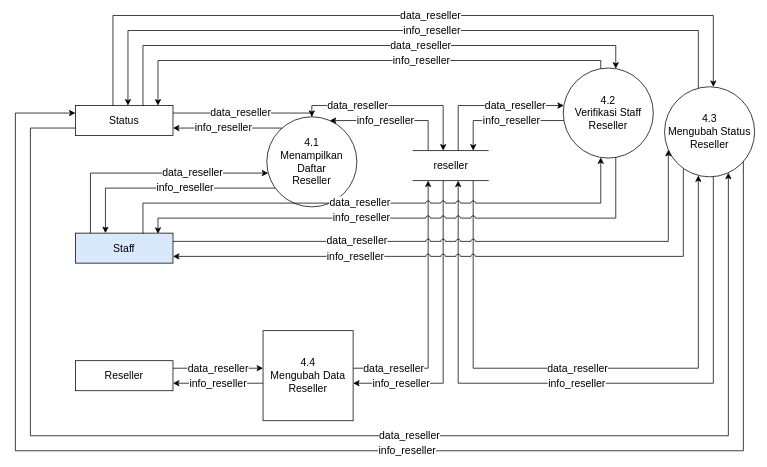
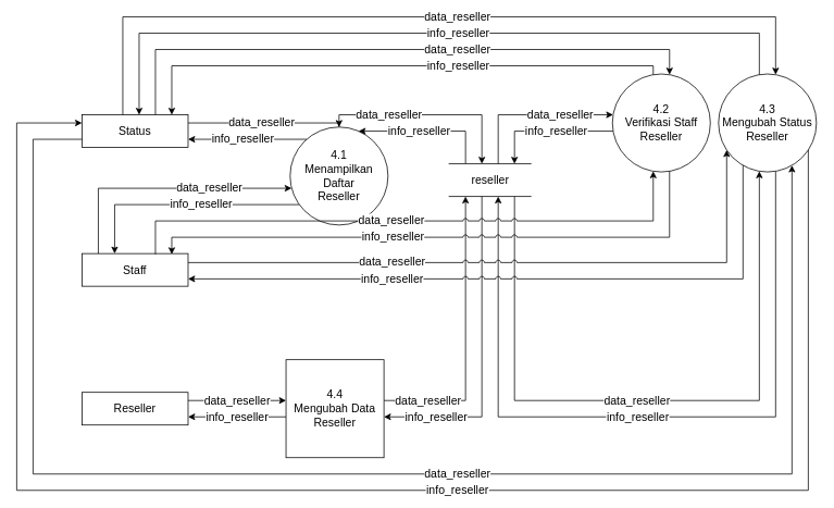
- <mxCell id="8" value="&lt;font style=&quot;font-size: 14px&quot;&gt;4.3&lt;br style=&quot;font-size: 14px&quot;&gt;Mengubah Status Reseller&lt;br style=&quot;font-size: 14px&quot;&gt;&lt;/font&gt;" style="ellipse;whiteSpace=wrap;html=1;aspect=fixed;fontSize=14;" parent="1" vertex="1"><mxGeometry x="885" y="115" width="120" height="120" as="geometry" /></mxCell>
+ <mxCell id="8" value="&lt;font style=&quot;font-size: 14px&quot;&gt;4.3&lt;br style=&quot;font-size: 14px&quot;&gt;Mengubah Status Reseller&lt;br style=&quot;font-size: 14px&quot;&gt;&lt;/font&gt;" style="ellipse;whiteSpace=wrap;html=1;aspect=fixed;fontSize=14;" parent="1" vertex="1"><mxGeometry x="880" y="90" width="120" height="120" as="geometry" /></mxCell>
- <mxCell id="5" value="Staff" style="rounded=0;whiteSpace=wrap;html=1;fontSize=14;fillColor=#dae8fc;" parent="1" vertex="1"><mxGeometry x="100" y="310" width="130" height="40" as="geometry" /></mxCell>
+ <mxCell id="5" value="Staff" style="rounded=0;whiteSpace=wrap;html=1;fontSize=14;" parent="1" vertex="1"><mxGeometry x="100" y="310" width="130" height="40" as="geometry" /></mxCell>
